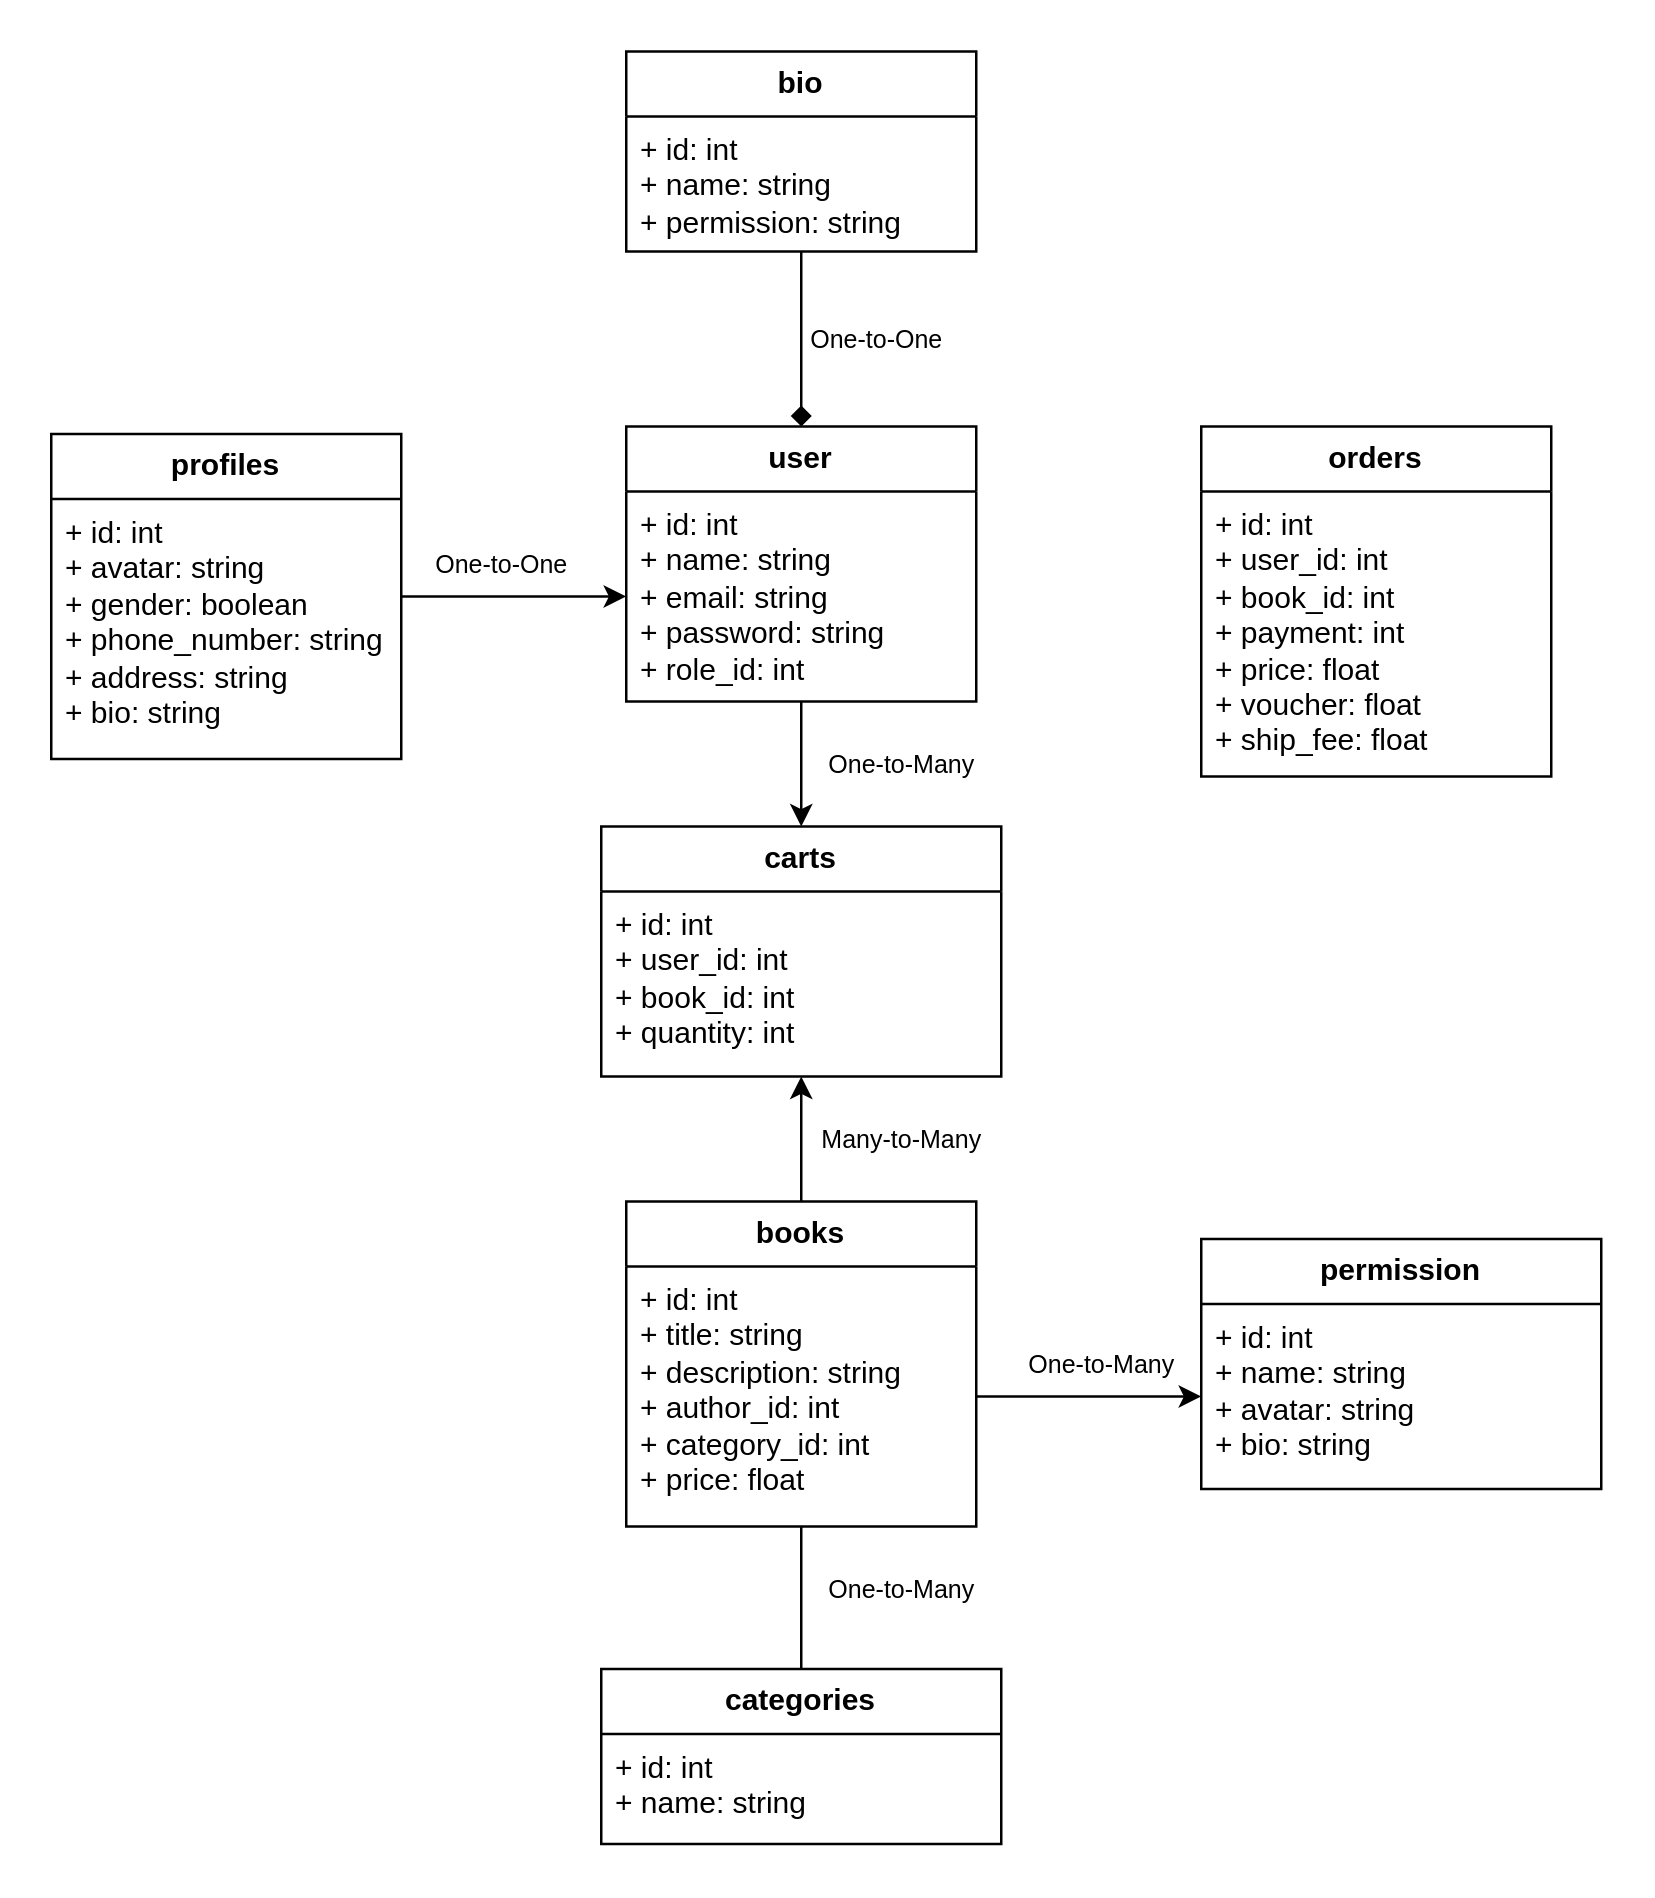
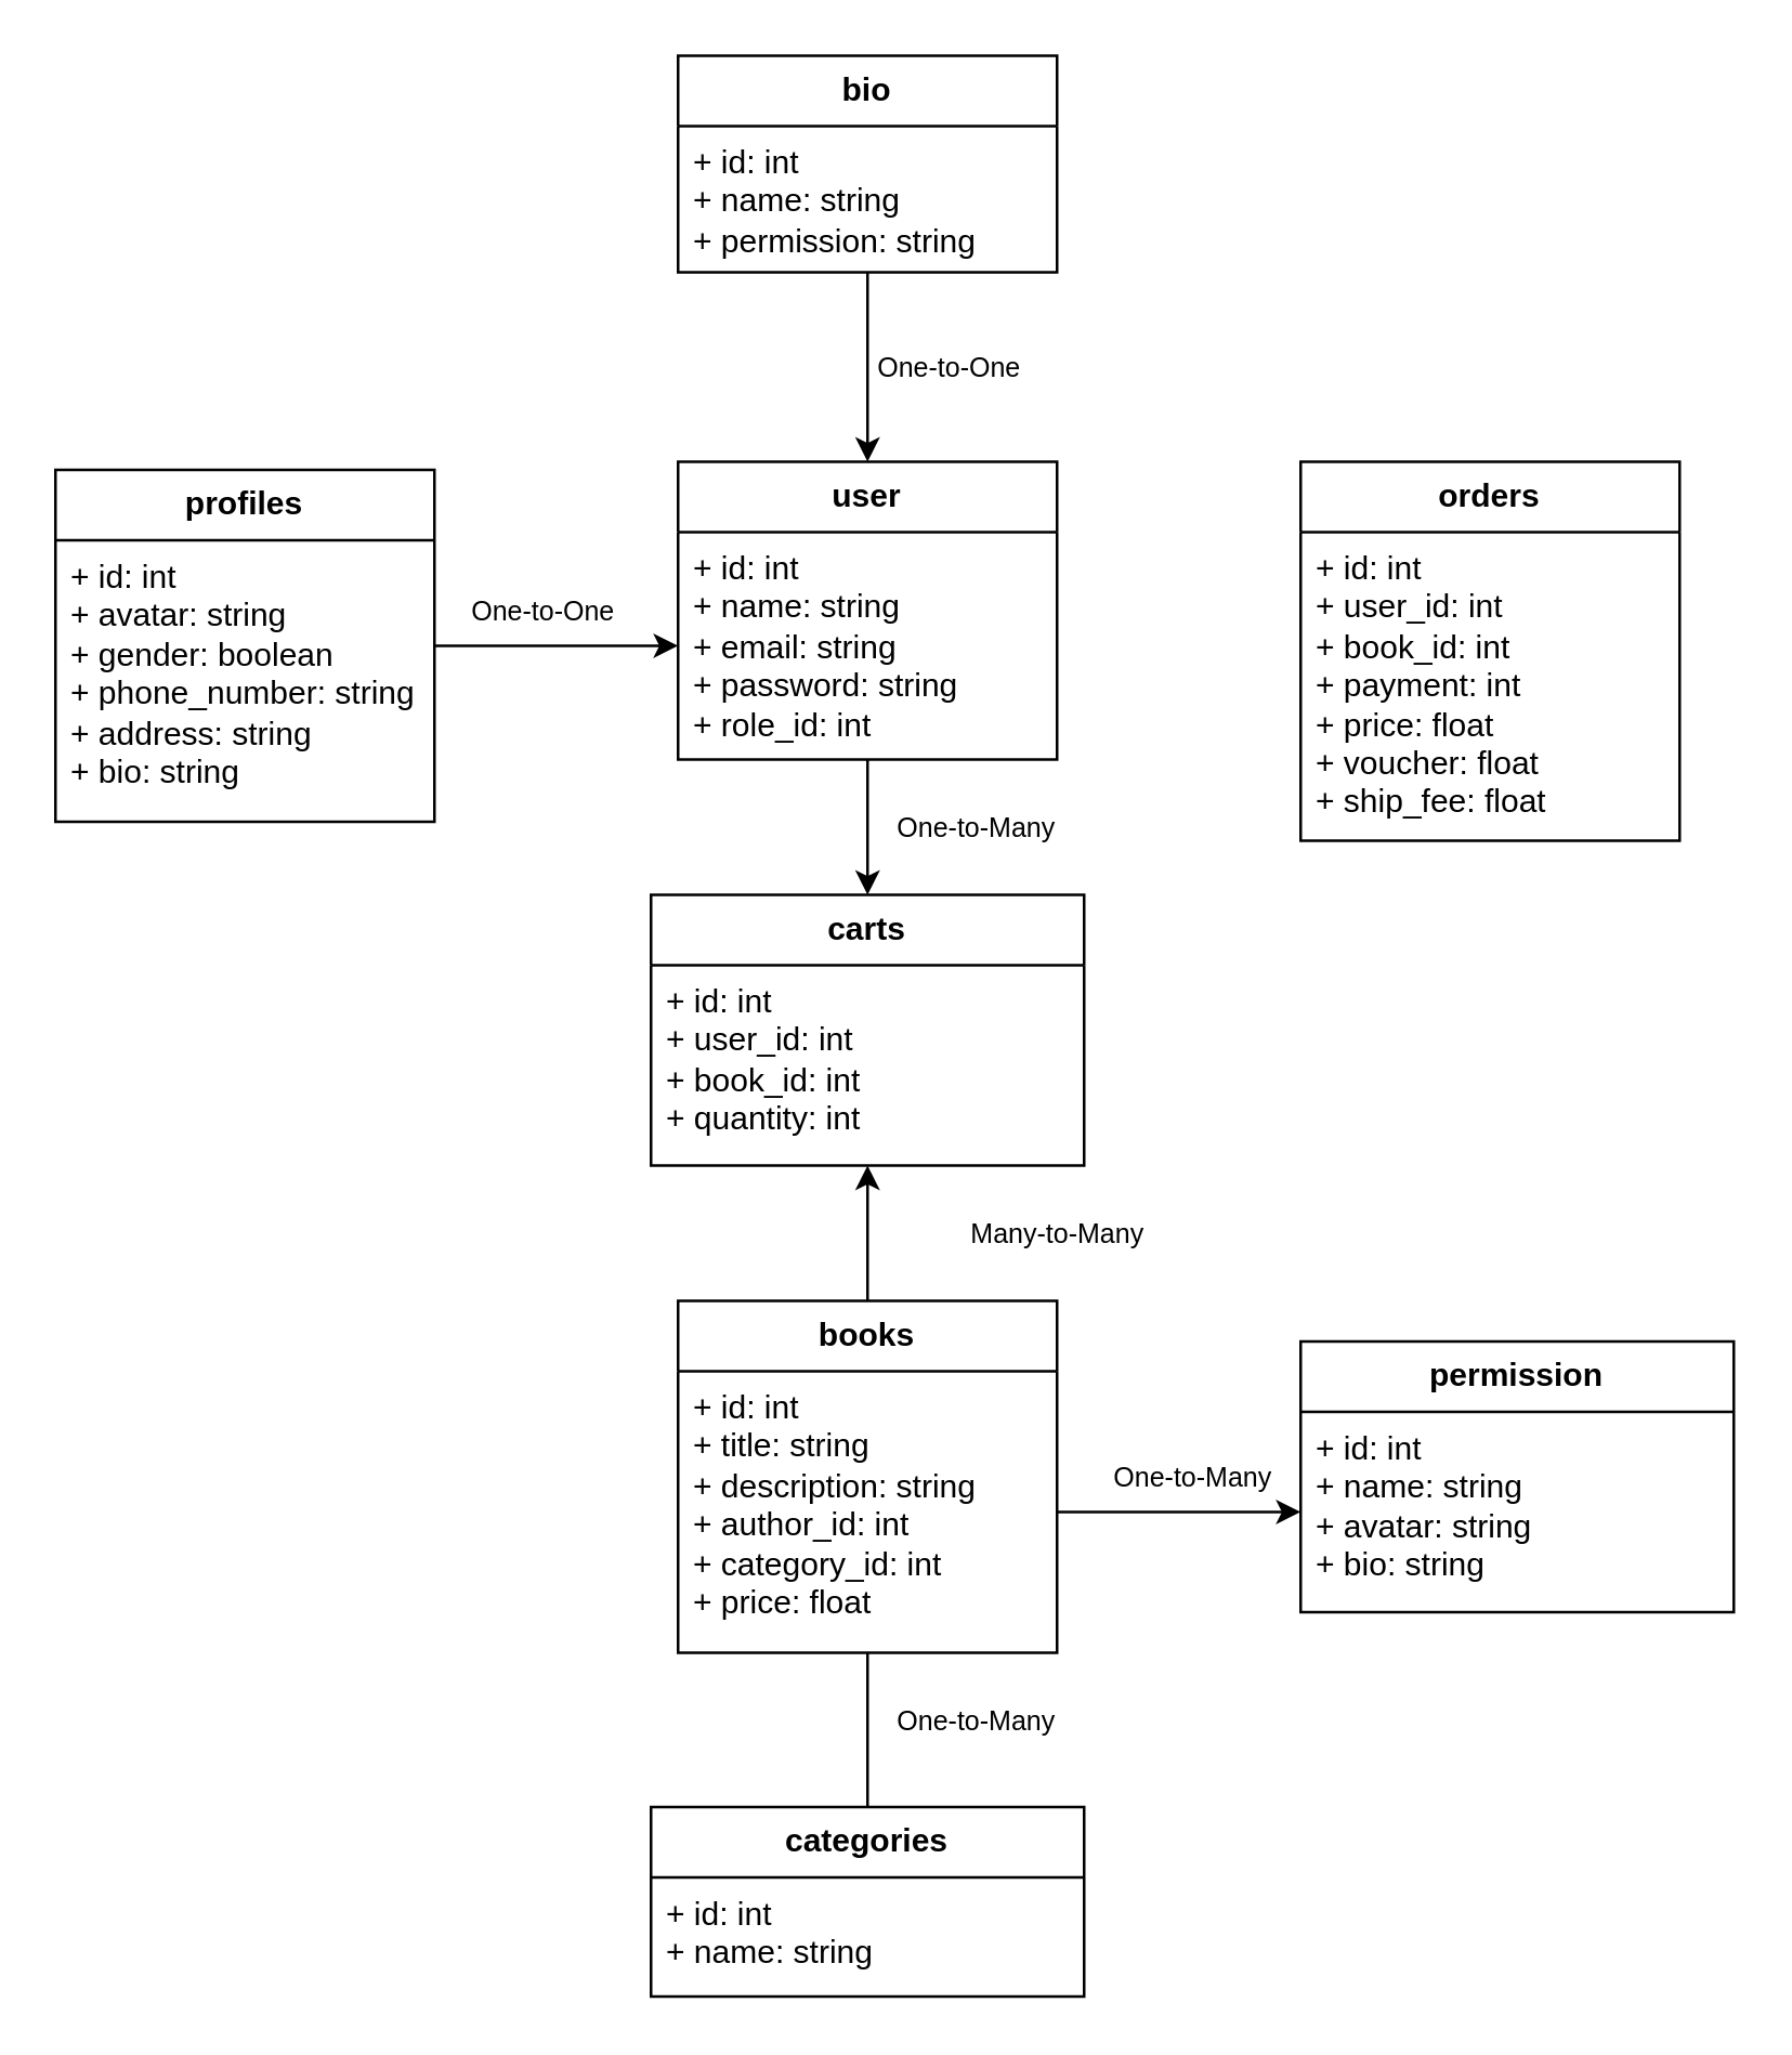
- <mxCell id="24" value="" style="edgeStyle=orthogonalEdgeStyle;rounded=0;orthogonalLoop=1;jettySize=auto;html=1;endArrow=diamond;" edge="1" parent="1" source="9" target="2"><mxGeometry relative="1" as="geometry"><Array as="points"><mxPoint x="320" y="130" /><mxPoint x="320" y="130" /></Array></mxGeometry></mxCell>
+ <mxCell id="24" value="" style="edgeStyle=orthogonalEdgeStyle;rounded=0;orthogonalLoop=1;jettySize=auto;html=1;" edge="1" parent="1" source="9" target="2"><mxGeometry relative="1" as="geometry"><Array as="points"><mxPoint x="320" y="130" /><mxPoint x="320" y="130" /></Array></mxGeometry></mxCell>
- <mxCell id="27" value="Many-to-Many" style="text;html=1;align=center;verticalAlign=middle;resizable=0;points=[];autosize=1;strokeColor=none;fillColor=none;fontSize=10;" vertex="1" parent="1"><mxGeometry x="315" y="440" width="90" height="30" as="geometry" /></mxCell>
+ <mxCell id="27" value="Many-to-Many" style="text;html=1;align=center;verticalAlign=middle;resizable=0;points=[];autosize=1;strokeColor=none;fillColor=none;fontSize=10;" vertex="1" parent="1"><mxGeometry x="345" y="440" width="90" height="30" as="geometry" /></mxCell>
